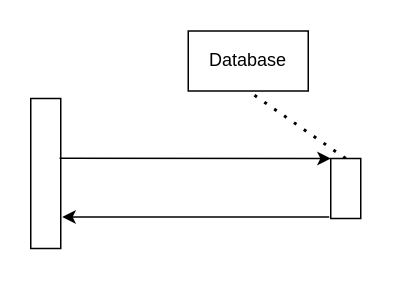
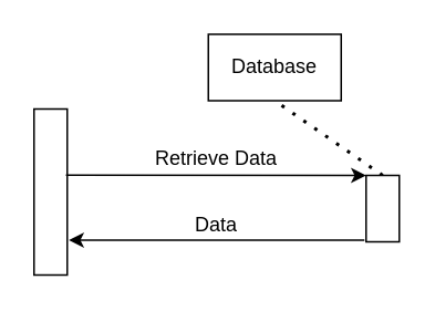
+ <mxCell id="6" value="Retrieve Data" style="text;html=1;strokeColor=none;fillColor=none;align=center;verticalAlign=middle;whiteSpace=wrap;rounded=0;" parent="1" vertex="1"><mxGeometry x="90" y="85" width="80" height="20" as="geometry" /></mxCell>
+ <mxCell id="9" value="Data" style="text;html=1;strokeColor=none;fillColor=none;align=center;verticalAlign=middle;whiteSpace=wrap;rounded=0;" parent="1" vertex="1"><mxGeometry x="110" y="125" width="40" height="20" as="geometry" /></mxCell>
